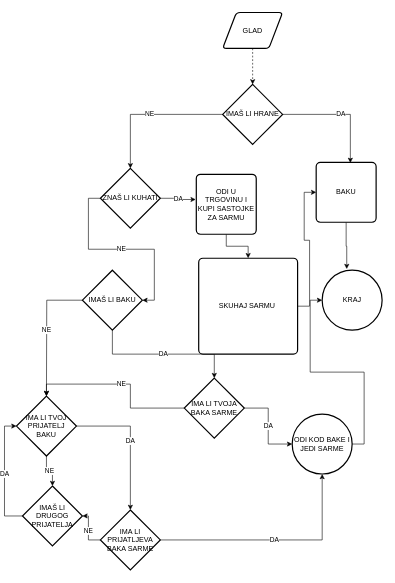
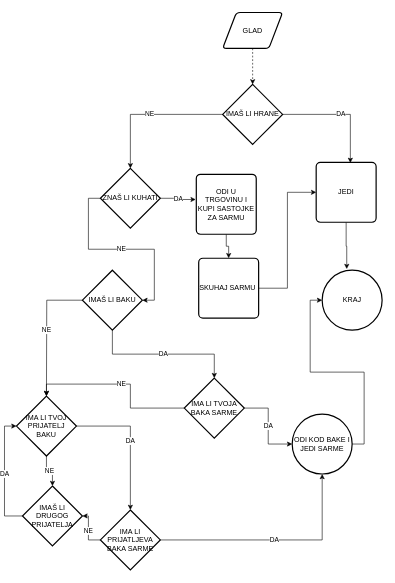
- <mxCell id="11" value="BAKU" style="rounded=1;whiteSpace=wrap;html=1;absoluteArcSize=1;arcSize=14;strokeWidth=2;" parent="1" vertex="1"><mxGeometry x="520" y="270" width="100" height="100" as="geometry" /></mxCell>
+ <mxCell id="11" value="JEDI" style="rounded=1;whiteSpace=wrap;html=1;absoluteArcSize=1;arcSize=14;strokeWidth=2;" parent="1" vertex="1"><mxGeometry x="520" y="270" width="100" height="100" as="geometry" /></mxCell>
- <mxCell id="31" value="SKUHAJ SARMU&amp;nbsp;" style="rounded=1;whiteSpace=wrap;html=1;absoluteArcSize=1;arcSize=14;strokeWidth=2;" parent="1" vertex="1"><mxGeometry x="324" y="430" width="165" height="160" as="geometry" /></mxCell>
+ <mxCell id="31" value="SKUHAJ SARMU&amp;nbsp;" style="rounded=1;whiteSpace=wrap;html=1;absoluteArcSize=1;arcSize=14;strokeWidth=2;" parent="1" vertex="1"><mxGeometry x="324" y="430" width="100" height="100" as="geometry" /></mxCell>
